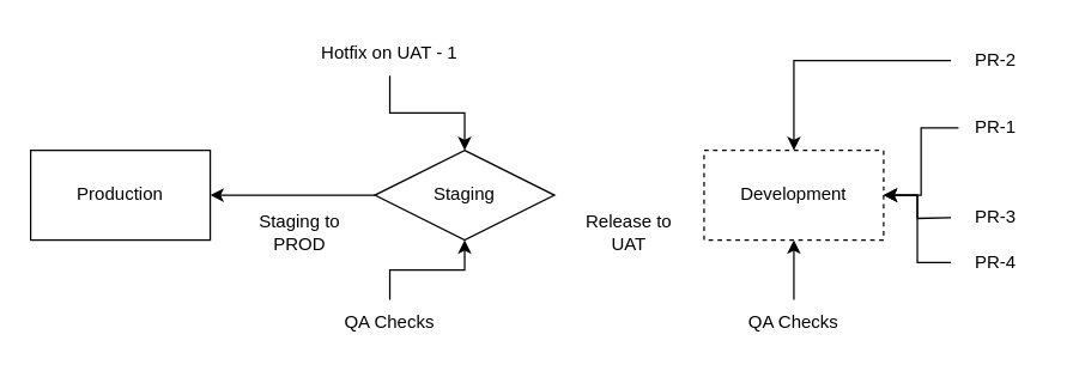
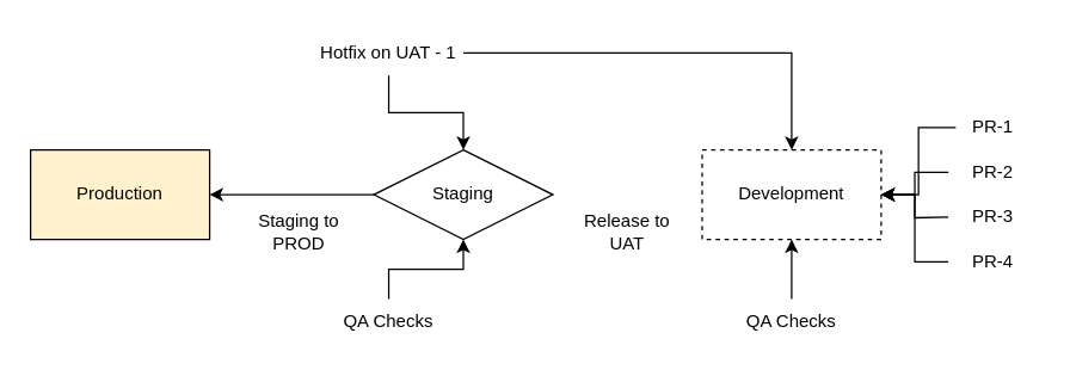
+ <mxCell id="18" value="" style="edgeStyle=orthogonalEdgeStyle;rounded=0;orthogonalLoop=1;jettySize=auto;html=1;entryX=0.5;entryY=0;entryDx=0;entryDy=0;" edge="1" parent="1" source="19" target="5"><mxGeometry relative="1" as="geometry"><mxPoint x="430" y="70" as="targetPoint" /></mxGeometry></mxCell>
- <mxCell id="11" value="PR-2" style="text;html=1;strokeColor=none;fillColor=none;align=center;verticalAlign=middle;whiteSpace=wrap;rounded=0;" vertex="1" parent="1"><mxGeometry x="635" y="25" width="60" height="30" as="geometry" /></mxCell>
+ <mxCell id="11" value="PR-2" style="text;html=1;strokeColor=none;fillColor=none;align=center;verticalAlign=middle;whiteSpace=wrap;rounded=0;" vertex="1" parent="1"><mxGeometry x="635" y="100" width="60" height="30" as="geometry" /></mxCell>
- <mxCell id="2" value="Production" style="rounded=0;whiteSpace=wrap;html=1;" vertex="1" parent="1"><mxGeometry x="20" y="100" width="120" height="60" as="geometry" /></mxCell>
+ <mxCell id="2" value="Production" style="rounded=0;whiteSpace=wrap;html=1;fillColor=#fff2cc;" vertex="1" parent="1"><mxGeometry x="20" y="100" width="120" height="60" as="geometry" /></mxCell>
